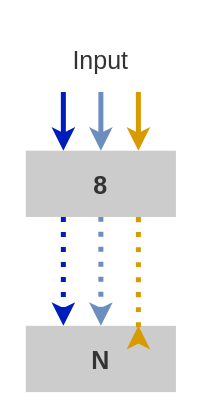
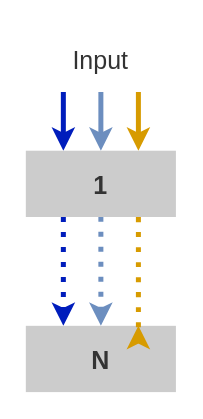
- <mxCell id="8" value="&lt;span style=&quot;font-size: 13px;&quot; lang=&quot;de&quot; class=&quot;ILfuVd&quot;&gt;&lt;span style=&quot;font-size: 20px;&quot; class=&quot;hgKElc&quot;&gt;&lt;font style=&quot;font-size: 20px;&quot;&gt;&lt;b&gt;8&lt;/b&gt;&lt;/font&gt;&lt;/span&gt;&lt;/span&gt;&lt;span style=&quot;font-size: 13px;&quot; lang=&quot;de&quot; class=&quot;ILfuVd&quot;&gt;&lt;span style=&quot;font-size: 20px;&quot; class=&quot;hgKElc&quot;&gt;&lt;font style=&quot;font-size: 20px;&quot;&gt;&lt;b&gt;&lt;br&gt;&lt;/b&gt;&lt;/font&gt;&lt;/span&gt;&lt;/span&gt;" style="rounded=0;whiteSpace=wrap;html=1;fillColor=#CCCCCC;fontColor=#333333;strokeColor=none;" parent="1" vertex="1"><mxGeometry x="20" y="120" width="120" height="53" as="geometry" /></mxCell>
+ <mxCell id="8" value="&lt;span style=&quot;font-size: 13px;&quot; lang=&quot;de&quot; class=&quot;ILfuVd&quot;&gt;&lt;span style=&quot;font-size: 20px;&quot; class=&quot;hgKElc&quot;&gt;&lt;font style=&quot;font-size: 20px;&quot;&gt;&lt;b&gt;1&lt;/b&gt;&lt;/font&gt;&lt;/span&gt;&lt;/span&gt;&lt;span style=&quot;font-size: 13px;&quot; lang=&quot;de&quot; class=&quot;ILfuVd&quot;&gt;&lt;span style=&quot;font-size: 20px;&quot; class=&quot;hgKElc&quot;&gt;&lt;font style=&quot;font-size: 20px;&quot;&gt;&lt;b&gt;&lt;br&gt;&lt;/b&gt;&lt;/font&gt;&lt;/span&gt;&lt;/span&gt;" style="rounded=0;whiteSpace=wrap;html=1;fillColor=#CCCCCC;fontColor=#333333;strokeColor=none;" parent="1" vertex="1"><mxGeometry x="20" y="120" width="120" height="53" as="geometry" /></mxCell>
